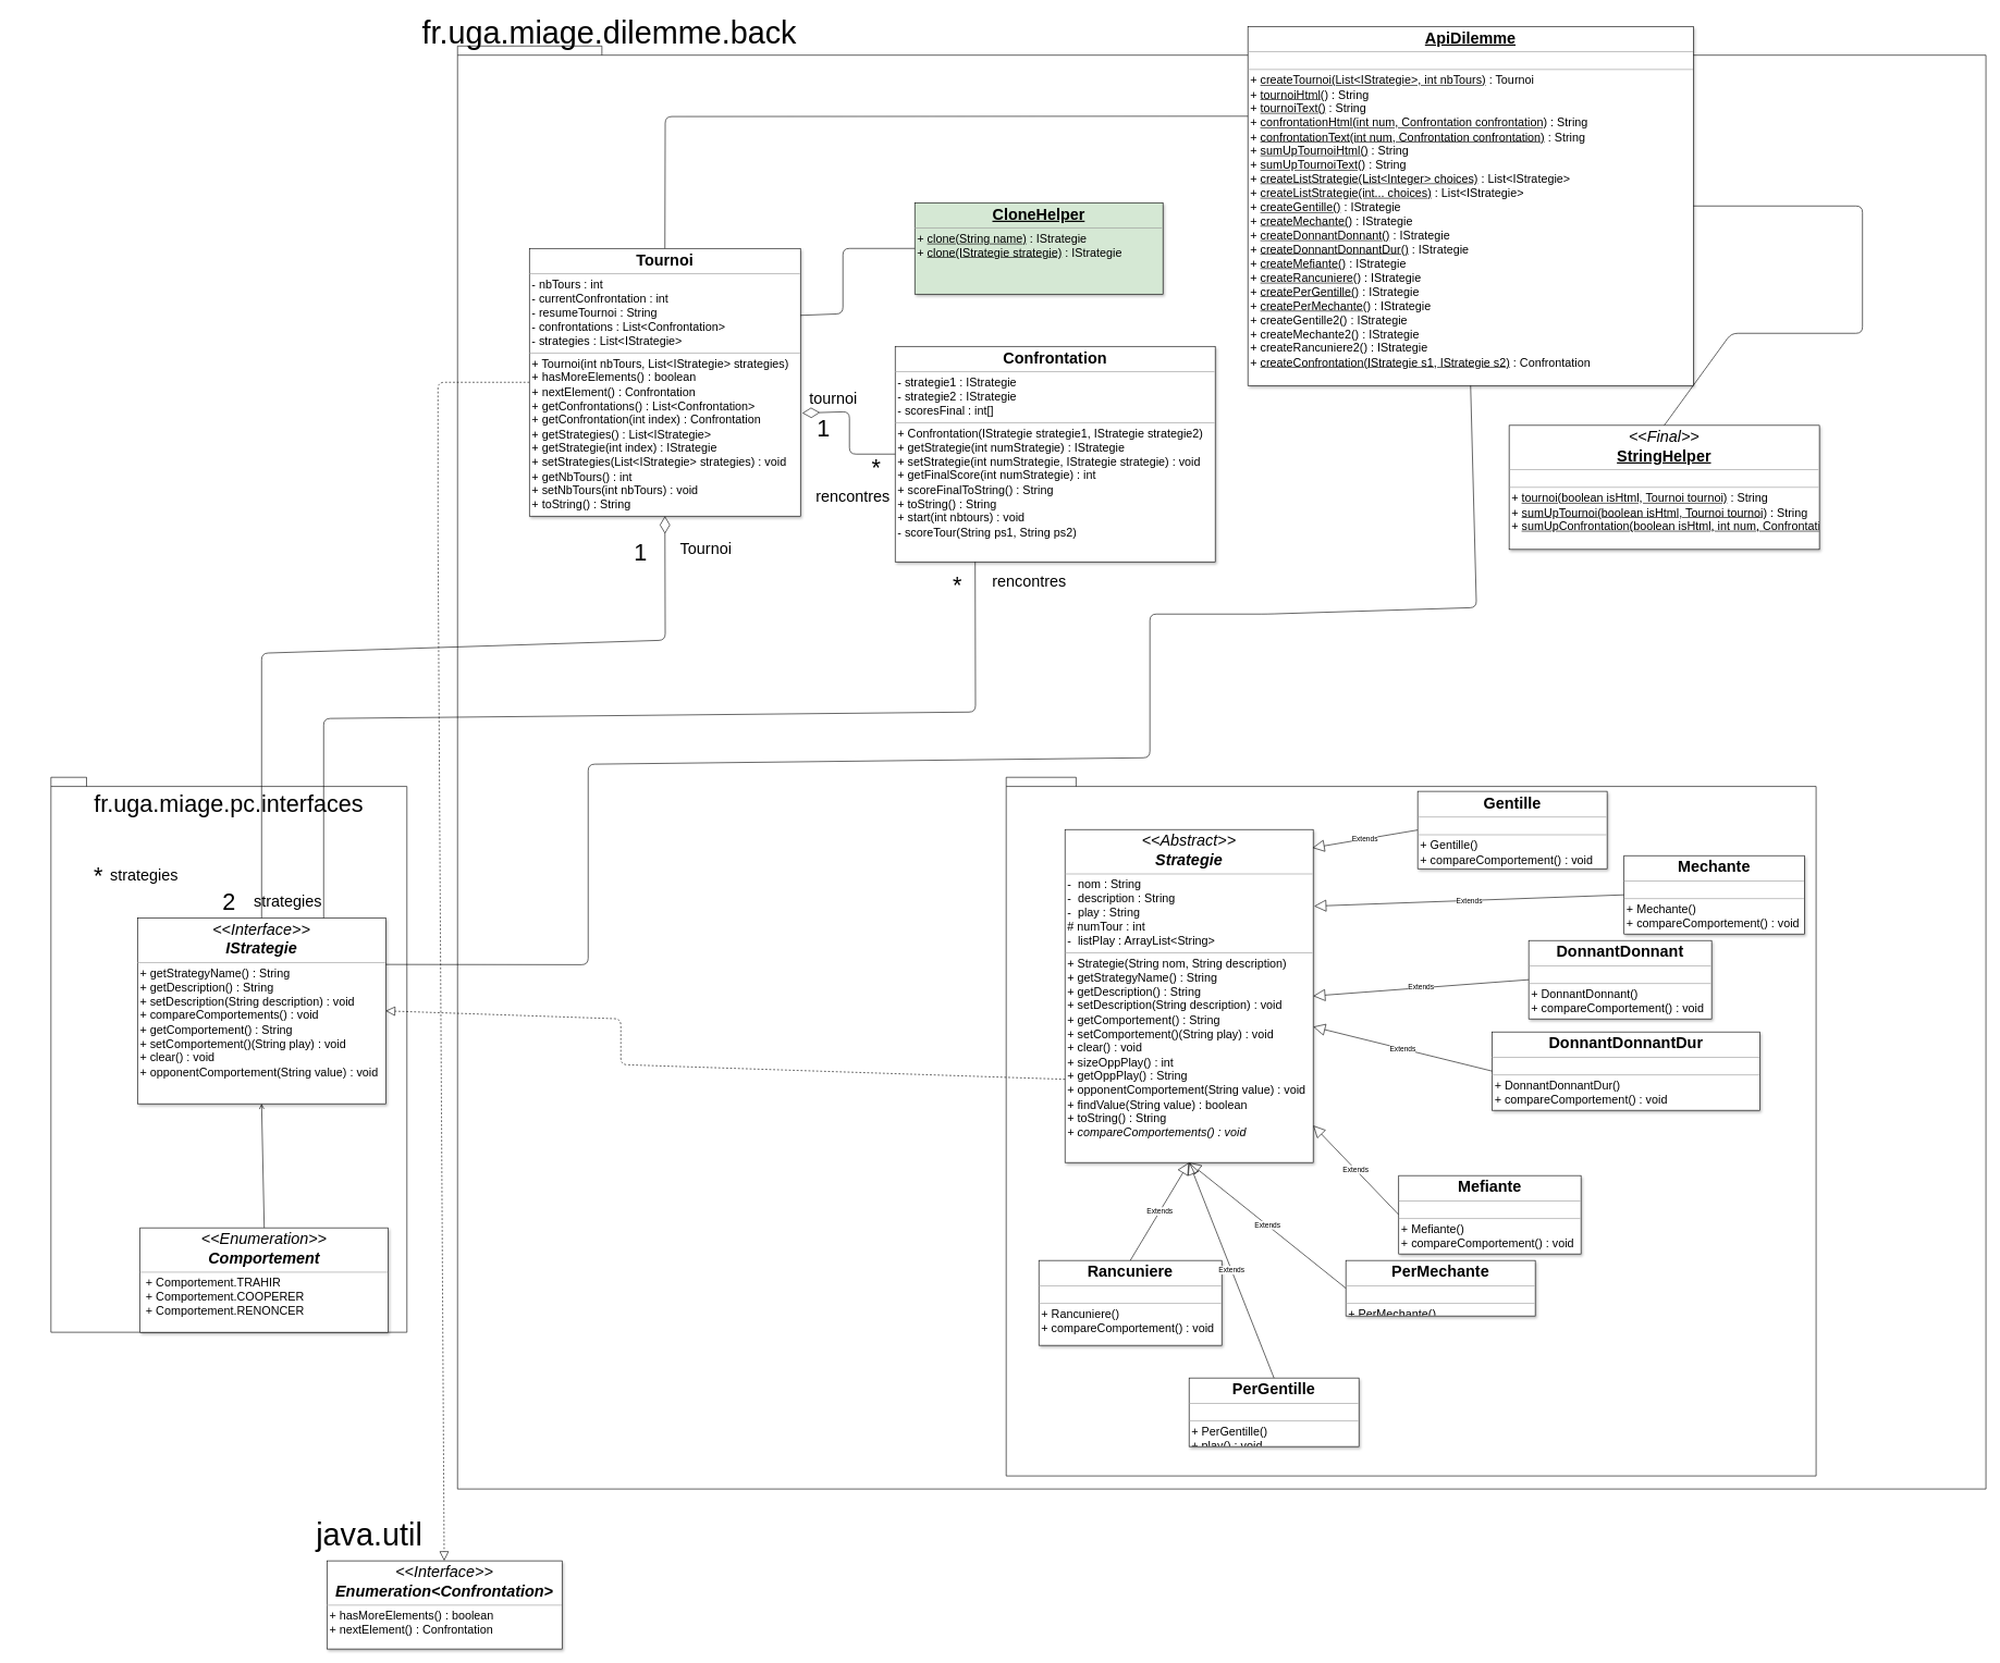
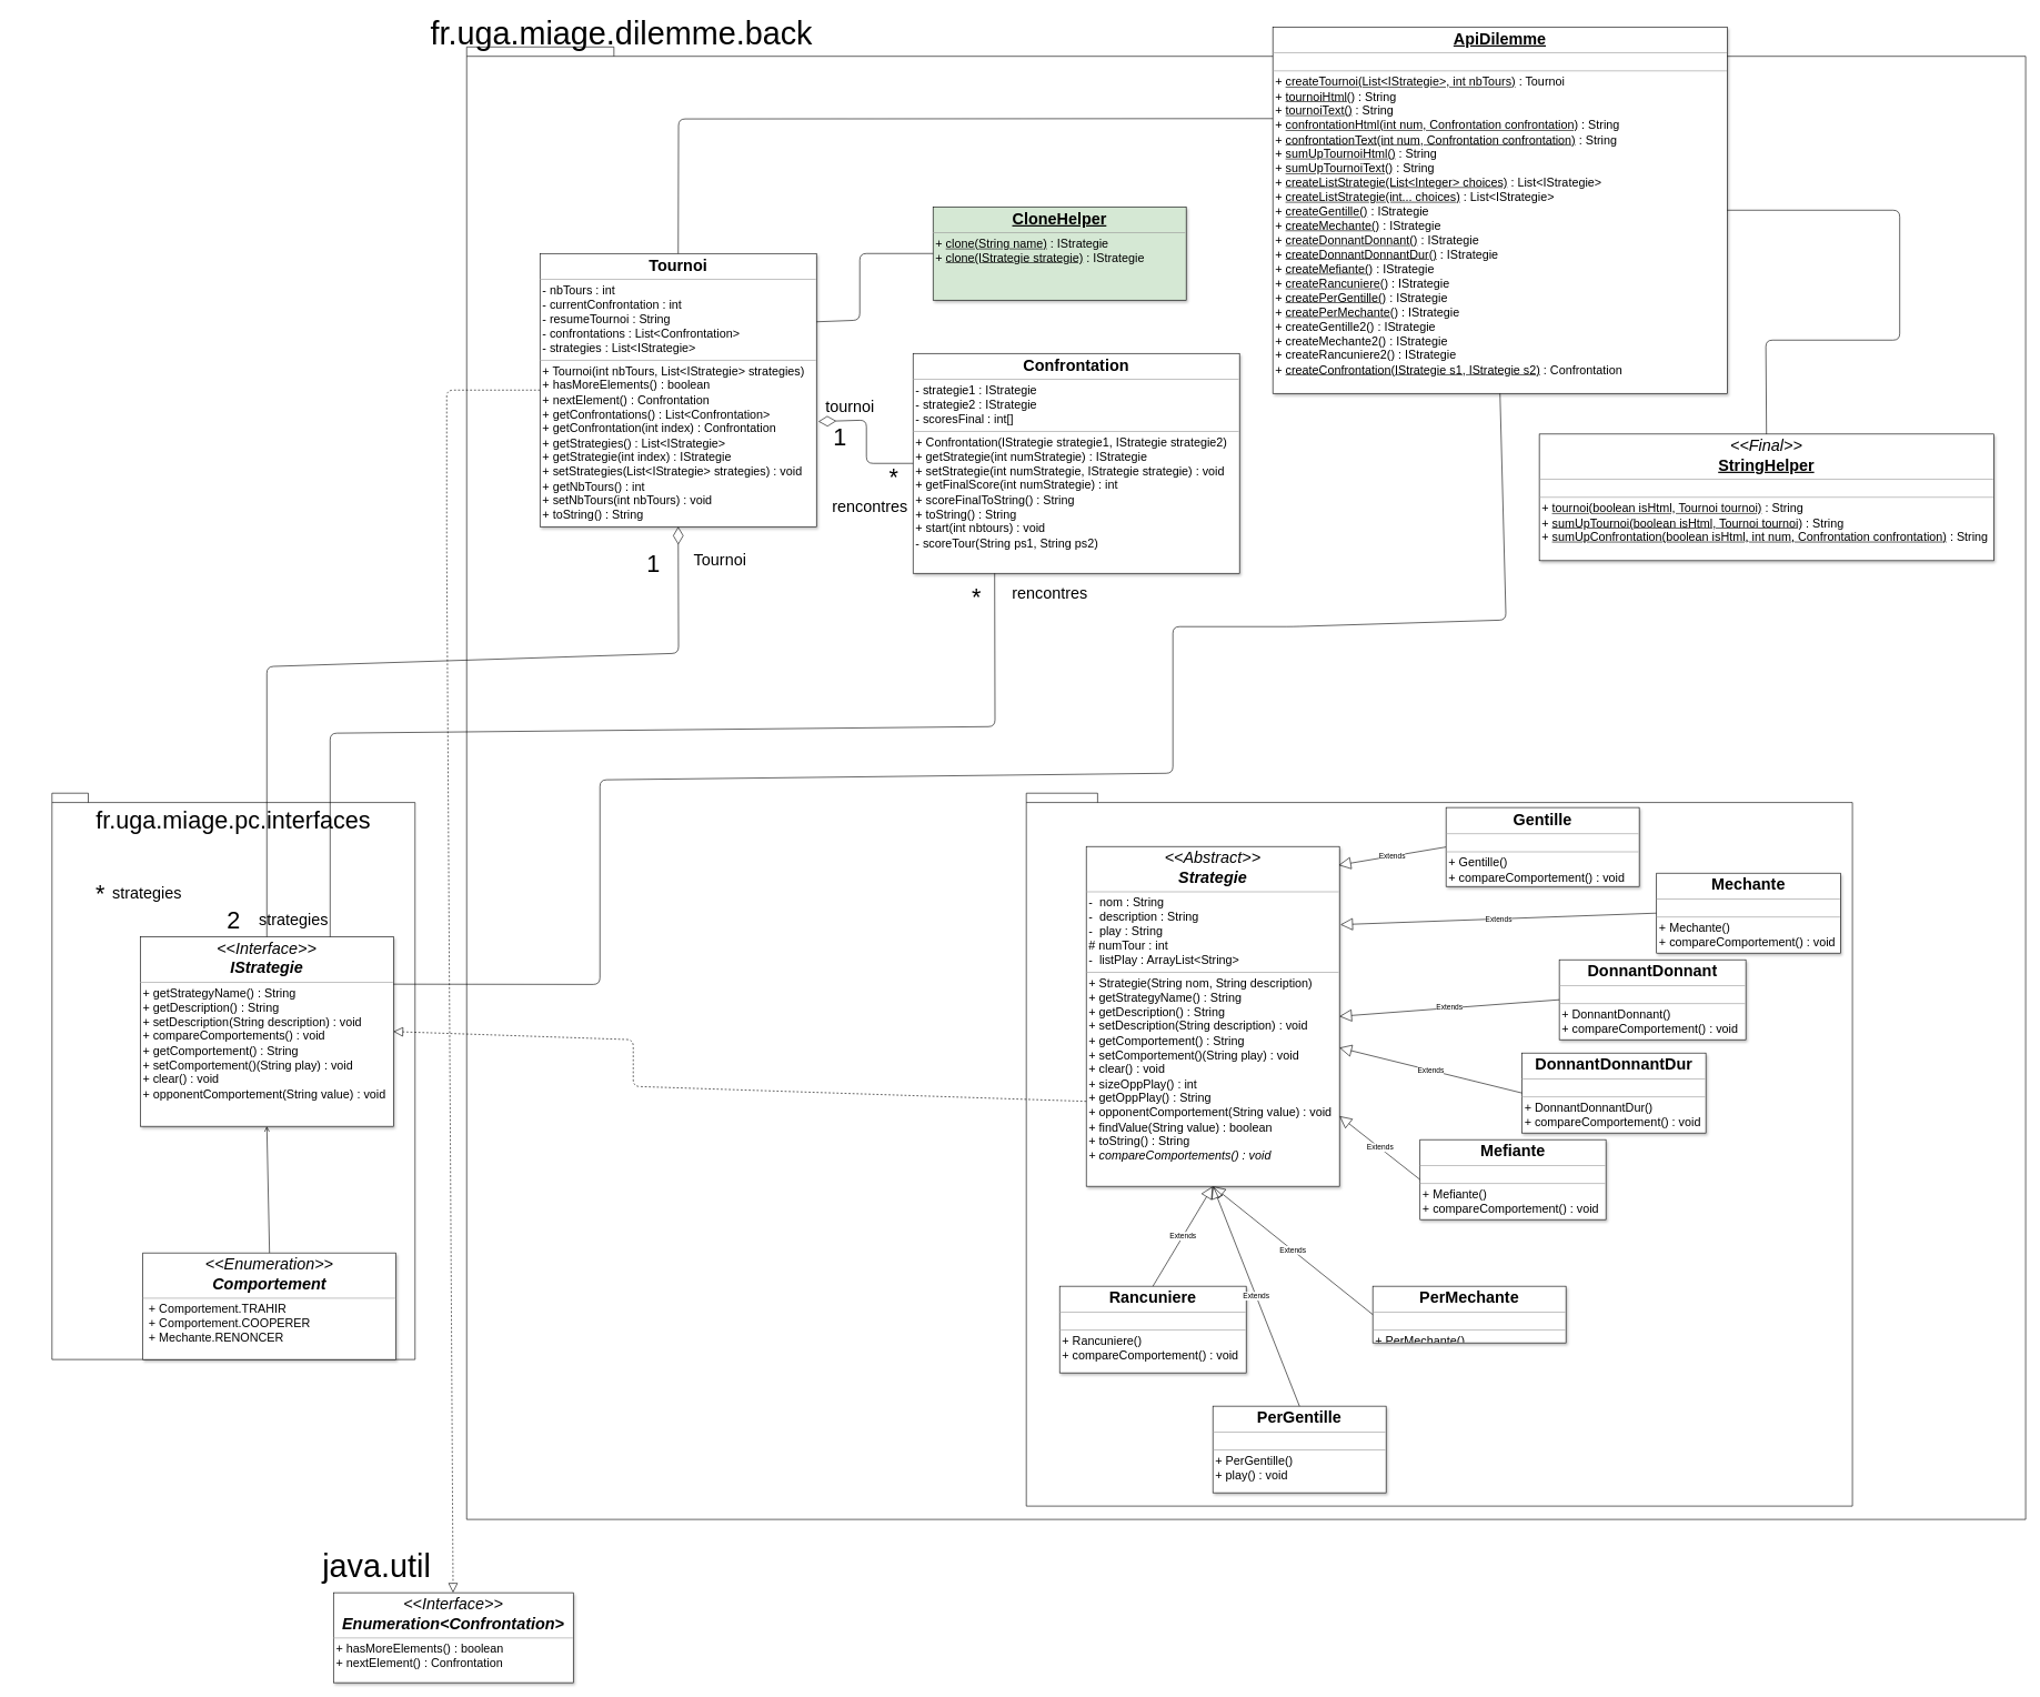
- <mxCell id="38" value="&lt;p style=&quot;margin: 0px ; margin-top: 4px ; text-align: center&quot;&gt;&lt;span style=&quot;font-size: 24px&quot;&gt;&lt;i&gt;&amp;lt;&amp;lt;Final&amp;gt;&amp;gt;&lt;/i&gt;&lt;br&gt;&lt;b&gt;&lt;u&gt;StringHelper&lt;/u&gt;&lt;/b&gt;&lt;/span&gt;&lt;/p&gt;&lt;hr size=&quot;1&quot;&gt;&lt;p style=&quot;margin: 0px ; margin-left: 4px&quot;&gt;&lt;br&gt;&lt;/p&gt;&lt;hr size=&quot;1&quot;&gt;&lt;p style=&quot;margin: 0px ; margin-left: 4px&quot;&gt;&lt;font style=&quot;font-size: 18px&quot;&gt;+ &lt;u&gt;tournoi(boolean isHtml, Tournoi tournoi)&lt;/u&gt; : String&lt;/font&gt;&lt;/p&gt;&lt;p style=&quot;margin: 0px ; margin-left: 4px&quot;&gt;&lt;font style=&quot;font-size: 18px&quot;&gt;+ &lt;u&gt;sumUpTournoi(boolean isHtml, Tournoi tournoi)&lt;/u&gt; : String&lt;/font&gt;&lt;/p&gt;&lt;p style=&quot;margin: 0px ; margin-left: 4px&quot;&gt;&lt;font style=&quot;font-size: 18px&quot;&gt;+ &lt;u&gt;sumUpConfrontation(boolean isHtml, int num, Confrontation confrontation)&lt;/u&gt; : String&lt;/font&gt;&lt;/p&gt;&lt;p style=&quot;margin: 0px ; margin-left: 4px&quot;&gt;&lt;font style=&quot;font-size: 18px&quot;&gt;&lt;br&gt;&lt;/font&gt;&lt;/p&gt;" style="verticalAlign=top;align=left;overflow=fill;fontSize=12;fontFamily=Helvetica;html=1;shadow=1;" parent="1" vertex="1"><mxGeometry x="2310" y="651" width="475" height="190" as="geometry" /></mxCell>
+ <mxCell id="38" value="&lt;p style=&quot;margin: 0px ; margin-top: 4px ; text-align: center&quot;&gt;&lt;span style=&quot;font-size: 24px&quot;&gt;&lt;i&gt;&amp;lt;&amp;lt;Final&amp;gt;&amp;gt;&lt;/i&gt;&lt;br&gt;&lt;b&gt;&lt;u&gt;StringHelper&lt;/u&gt;&lt;/b&gt;&lt;/span&gt;&lt;/p&gt;&lt;hr size=&quot;1&quot;&gt;&lt;p style=&quot;margin: 0px ; margin-left: 4px&quot;&gt;&lt;br&gt;&lt;/p&gt;&lt;hr size=&quot;1&quot;&gt;&lt;p style=&quot;margin: 0px ; margin-left: 4px&quot;&gt;&lt;font style=&quot;font-size: 18px&quot;&gt;+ &lt;u&gt;tournoi(boolean isHtml, Tournoi tournoi)&lt;/u&gt; : String&lt;/font&gt;&lt;/p&gt;&lt;p style=&quot;margin: 0px ; margin-left: 4px&quot;&gt;&lt;font style=&quot;font-size: 18px&quot;&gt;+ &lt;u&gt;sumUpTournoi(boolean isHtml, Tournoi tournoi)&lt;/u&gt; : String&lt;/font&gt;&lt;/p&gt;&lt;p style=&quot;margin: 0px ; margin-left: 4px&quot;&gt;&lt;font style=&quot;font-size: 18px&quot;&gt;+ &lt;u&gt;sumUpConfrontation(boolean isHtml, int num, Confrontation confrontation)&lt;/u&gt; : String&lt;/font&gt;&lt;/p&gt;&lt;p style=&quot;margin: 0px ; margin-left: 4px&quot;&gt;&lt;font style=&quot;font-size: 18px&quot;&gt;&lt;br&gt;&lt;/font&gt;&lt;/p&gt;" style="verticalAlign=top;align=left;overflow=fill;fontSize=12;fontFamily=Helvetica;html=1;shadow=1;" parent="1" vertex="1"><mxGeometry x="2310" y="651" width="682" height="190" as="geometry" /></mxCell>
- <mxCell id="17" value="&lt;p style=&quot;margin: 0px ; margin-top: 4px ; text-align: center&quot;&gt;&lt;b&gt;&lt;font style=&quot;font-size: 24px&quot;&gt;DonnantDonnantDur&lt;/font&gt;&lt;/b&gt;&lt;/p&gt;&lt;hr size=&quot;1&quot;&gt;&lt;p style=&quot;margin: 0px ; margin-left: 4px&quot;&gt;&lt;br&gt;&lt;/p&gt;&lt;hr size=&quot;1&quot;&gt;&lt;p style=&quot;margin: 0px ; margin-left: 4px&quot;&gt;&lt;font style=&quot;font-size: 18px&quot;&gt;+ DonnantDonnantDur()&lt;/font&gt;&lt;/p&gt;&lt;p style=&quot;margin: 0px ; margin-left: 4px&quot;&gt;&lt;font style=&quot;font-size: 18px&quot;&gt;+ compareComportement() : void&lt;/font&gt;&lt;/p&gt;" style="verticalAlign=top;align=left;overflow=fill;fontSize=12;fontFamily=Helvetica;html=1;shadow=1;" parent="1" vertex="1"><mxGeometry x="2284" y="1580" width="410" height="120" as="geometry" /></mxCell>
+ <mxCell id="17" value="&lt;p style=&quot;margin: 0px ; margin-top: 4px ; text-align: center&quot;&gt;&lt;b&gt;&lt;font style=&quot;font-size: 24px&quot;&gt;DonnantDonnantDur&lt;/font&gt;&lt;/b&gt;&lt;/p&gt;&lt;hr size=&quot;1&quot;&gt;&lt;p style=&quot;margin: 0px ; margin-left: 4px&quot;&gt;&lt;br&gt;&lt;/p&gt;&lt;hr size=&quot;1&quot;&gt;&lt;p style=&quot;margin: 0px ; margin-left: 4px&quot;&gt;&lt;font style=&quot;font-size: 18px&quot;&gt;+ DonnantDonnantDur()&lt;/font&gt;&lt;/p&gt;&lt;p style=&quot;margin: 0px ; margin-left: 4px&quot;&gt;&lt;font style=&quot;font-size: 18px&quot;&gt;+ compareComportement() : void&lt;/font&gt;&lt;/p&gt;" style="verticalAlign=top;align=left;overflow=fill;fontSize=12;fontFamily=Helvetica;html=1;shadow=1;" parent="1" vertex="1"><mxGeometry x="2284" y="1580" width="276" height="120" as="geometry" /></mxCell>
- <mxCell id="18" value="&lt;p style=&quot;margin: 0px ; margin-top: 4px ; text-align: center&quot;&gt;&lt;b&gt;&lt;font style=&quot;font-size: 24px&quot;&gt;Mefiante&lt;/font&gt;&lt;/b&gt;&lt;/p&gt;&lt;hr size=&quot;1&quot;&gt;&lt;p style=&quot;margin: 0px ; margin-left: 4px&quot;&gt;&lt;br&gt;&lt;/p&gt;&lt;hr size=&quot;1&quot;&gt;&lt;p style=&quot;margin: 0px ; margin-left: 4px&quot;&gt;&lt;font style=&quot;font-size: 18px&quot;&gt;+ Mefiante()&lt;/font&gt;&lt;/p&gt;&lt;p style=&quot;margin: 0px ; margin-left: 4px&quot;&gt;&lt;font style=&quot;font-size: 18px&quot;&gt;+ compareComportement() : void&lt;/font&gt;&lt;/p&gt;" style="verticalAlign=top;align=left;overflow=fill;fontSize=12;fontFamily=Helvetica;html=1;shadow=1;" parent="1" vertex="1"><mxGeometry x="2141" y="1800" width="279" height="120" as="geometry" /></mxCell>
+ <mxCell id="18" value="&lt;p style=&quot;margin: 0px ; margin-top: 4px ; text-align: center&quot;&gt;&lt;b&gt;&lt;font style=&quot;font-size: 24px&quot;&gt;Mefiante&lt;/font&gt;&lt;/b&gt;&lt;/p&gt;&lt;hr size=&quot;1&quot;&gt;&lt;p style=&quot;margin: 0px ; margin-left: 4px&quot;&gt;&lt;br&gt;&lt;/p&gt;&lt;hr size=&quot;1&quot;&gt;&lt;p style=&quot;margin: 0px ; margin-left: 4px&quot;&gt;&lt;font style=&quot;font-size: 18px&quot;&gt;+ Mefiante()&lt;/font&gt;&lt;/p&gt;&lt;p style=&quot;margin: 0px ; margin-left: 4px&quot;&gt;&lt;font style=&quot;font-size: 18px&quot;&gt;+ compareComportement() : void&lt;/font&gt;&lt;/p&gt;" style="verticalAlign=top;align=left;overflow=fill;fontSize=12;fontFamily=Helvetica;html=1;shadow=1;" parent="1" vertex="1"><mxGeometry x="2131" y="1710" width="279" height="120" as="geometry" /></mxCell>
- <mxCell id="49" value="&lt;p style=&quot;margin: 0px ; margin-top: 4px ; text-align: center&quot;&gt;&lt;font style=&quot;font-size: 24px&quot;&gt;&lt;i&gt;&amp;lt;&amp;lt;Enumeration&amp;gt;&amp;gt;&lt;/i&gt;&lt;br&gt;&lt;b&gt;&lt;i&gt;Comportement&lt;/i&gt;&lt;/b&gt;&lt;/font&gt;&lt;/p&gt;&lt;hr size=&quot;1&quot;&gt;&lt;p style=&quot;margin: 0px ; margin-left: 4px&quot;&gt;&lt;span style=&quot;font-size: 18px&quot;&gt;&amp;nbsp;+ Comportement.TRAHIR&lt;/span&gt;&lt;/p&gt;&lt;p style=&quot;margin: 0px ; margin-left: 4px&quot;&gt;&lt;span style=&quot;font-size: 18px&quot;&gt;&amp;nbsp;+ Comportement.COOPERER&lt;/span&gt;&lt;/p&gt;&lt;p style=&quot;margin: 0px ; margin-left: 4px&quot;&gt;&lt;span style=&quot;font-size: 18px&quot;&gt;&amp;nbsp;+ Comportement.RENONCER&lt;/span&gt;&lt;/p&gt;" style="verticalAlign=top;align=left;overflow=fill;fontSize=12;fontFamily=Helvetica;html=1;shadow=1;" parent="1" vertex="1"><mxGeometry x="214" y="1880" width="380" height="160" as="geometry" /></mxCell>
+ <mxCell id="49" value="&lt;p style=&quot;margin: 0px ; margin-top: 4px ; text-align: center&quot;&gt;&lt;font style=&quot;font-size: 24px&quot;&gt;&lt;i&gt;&amp;lt;&amp;lt;Enumeration&amp;gt;&amp;gt;&lt;/i&gt;&lt;br&gt;&lt;b&gt;&lt;i&gt;Comportement&lt;/i&gt;&lt;/b&gt;&lt;/font&gt;&lt;/p&gt;&lt;hr size=&quot;1&quot;&gt;&lt;p style=&quot;margin: 0px ; margin-left: 4px&quot;&gt;&lt;span style=&quot;font-size: 18px&quot;&gt;&amp;nbsp;+ Comportement.TRAHIR&lt;/span&gt;&lt;/p&gt;&lt;p style=&quot;margin: 0px ; margin-left: 4px&quot;&gt;&lt;span style=&quot;font-size: 18px&quot;&gt;&amp;nbsp;+ Comportement.COOPERER&lt;/span&gt;&lt;/p&gt;&lt;p style=&quot;margin: 0px ; margin-left: 4px&quot;&gt;&lt;span style=&quot;font-size: 18px&quot;&gt;&amp;nbsp;+ Mechante.RENONCER&lt;/span&gt;&lt;/p&gt;" style="verticalAlign=top;align=left;overflow=fill;fontSize=12;fontFamily=Helvetica;html=1;shadow=1;" parent="1" vertex="1"><mxGeometry x="214" y="1880" width="380" height="160" as="geometry" /></mxCell>
- <mxCell id="20" value="&lt;p style=&quot;margin: 0px ; margin-top: 4px ; text-align: center&quot;&gt;&lt;span style=&quot;font-size: 24px&quot;&gt;&lt;b&gt;PerGentille&lt;/b&gt;&lt;/span&gt;&lt;/p&gt;&lt;hr size=&quot;1&quot;&gt;&lt;p style=&quot;margin: 0px ; margin-left: 4px&quot;&gt;&lt;br&gt;&lt;/p&gt;&lt;hr size=&quot;1&quot;&gt;&lt;p style=&quot;margin: 0px ; margin-left: 4px&quot;&gt;&lt;font style=&quot;font-size: 18px&quot;&gt;+ PerGentille()&lt;/font&gt;&lt;/p&gt;&lt;p style=&quot;margin: 0px ; margin-left: 4px&quot;&gt;&lt;font style=&quot;font-size: 18px&quot;&gt;+ play() : void&lt;/font&gt;&lt;/p&gt;" style="verticalAlign=top;align=left;overflow=fill;fontSize=12;fontFamily=Helvetica;html=1;shadow=1;" parent="1" vertex="1"><mxGeometry x="1820" y="2110" width="260" height="105" as="geometry" /></mxCell>
+ <mxCell id="20" value="&lt;p style=&quot;margin: 0px ; margin-top: 4px ; text-align: center&quot;&gt;&lt;span style=&quot;font-size: 24px&quot;&gt;&lt;b&gt;PerGentille&lt;/b&gt;&lt;/span&gt;&lt;/p&gt;&lt;hr size=&quot;1&quot;&gt;&lt;p style=&quot;margin: 0px ; margin-left: 4px&quot;&gt;&lt;br&gt;&lt;/p&gt;&lt;hr size=&quot;1&quot;&gt;&lt;p style=&quot;margin: 0px ; margin-left: 4px&quot;&gt;&lt;font style=&quot;font-size: 18px&quot;&gt;+ PerGentille()&lt;/font&gt;&lt;/p&gt;&lt;p style=&quot;margin: 0px ; margin-left: 4px&quot;&gt;&lt;font style=&quot;font-size: 18px&quot;&gt;+ play() : void&lt;/font&gt;&lt;/p&gt;" style="verticalAlign=top;align=left;overflow=fill;fontSize=12;fontFamily=Helvetica;html=1;shadow=1;" parent="1" vertex="1"><mxGeometry x="1820" y="2110" width="260" height="130" as="geometry" /></mxCell>
